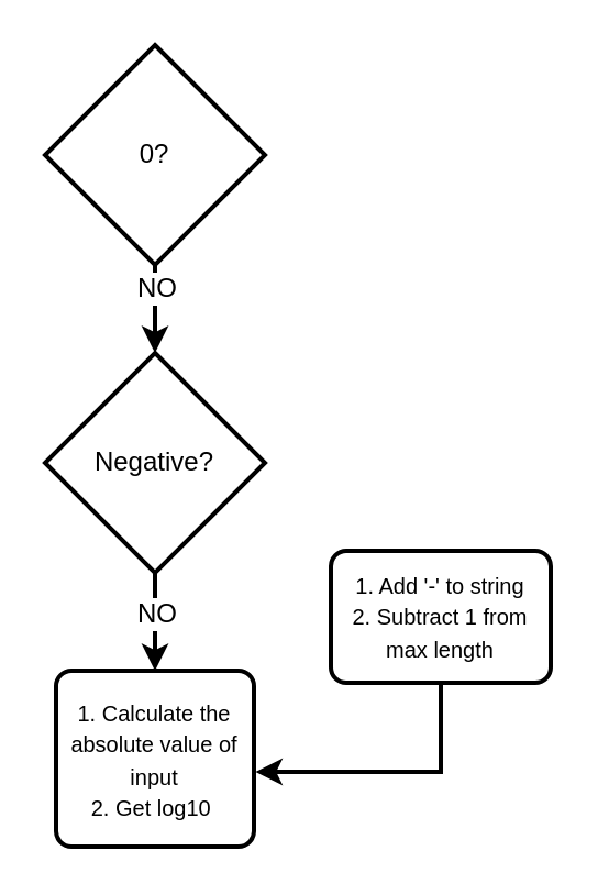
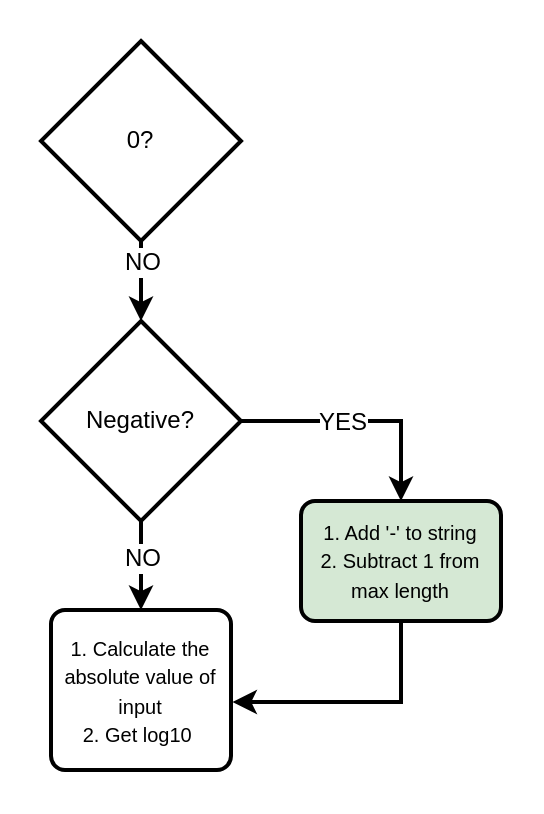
+ <mxCell id="7" style="edgeStyle=orthogonalEdgeStyle;rounded=0;orthogonalLoop=1;jettySize=auto;html=1;entryX=0.5;entryY=0;entryDx=0;entryDy=0;strokeWidth=2;fontSize=10;" edge="1" parent="1" source="9" target="11"><mxGeometry relative="1" as="geometry" /></mxCell>
+ <mxCell id="8" value="&lt;font style=&quot;font-size: 12px;&quot;&gt;YES&lt;/font&gt;" style="edgeLabel;html=1;align=center;verticalAlign=middle;resizable=0;points=[];fontSize=10;" vertex="1" connectable="0" parent="7"><mxGeometry x="-0.25" y="5" relative="1" as="geometry"><mxPoint x="5" y="5" as="offset" /></mxGeometry></mxCell>
- <mxCell id="11" value="&lt;font style=&quot;font-size: 10px;&quot;&gt;1. Add '-' to string&lt;br&gt;2. Subtract 1 from max length&lt;/font&gt;" style="rounded=1;whiteSpace=wrap;html=1;absoluteArcSize=1;arcSize=14;strokeWidth=2;" vertex="1" parent="1"><mxGeometry x="150" y="250" width="100" height="60" as="geometry" /></mxCell>
+ <mxCell id="11" value="&lt;font style=&quot;font-size: 10px;&quot;&gt;1. Add '-' to string&lt;br&gt;2. Subtract 1 from max length&lt;/font&gt;" style="rounded=1;whiteSpace=wrap;html=1;absoluteArcSize=1;arcSize=14;strokeWidth=2;fillColor=#d5e8d4;" vertex="1" parent="1"><mxGeometry x="150" y="250" width="100" height="60" as="geometry" /></mxCell>
